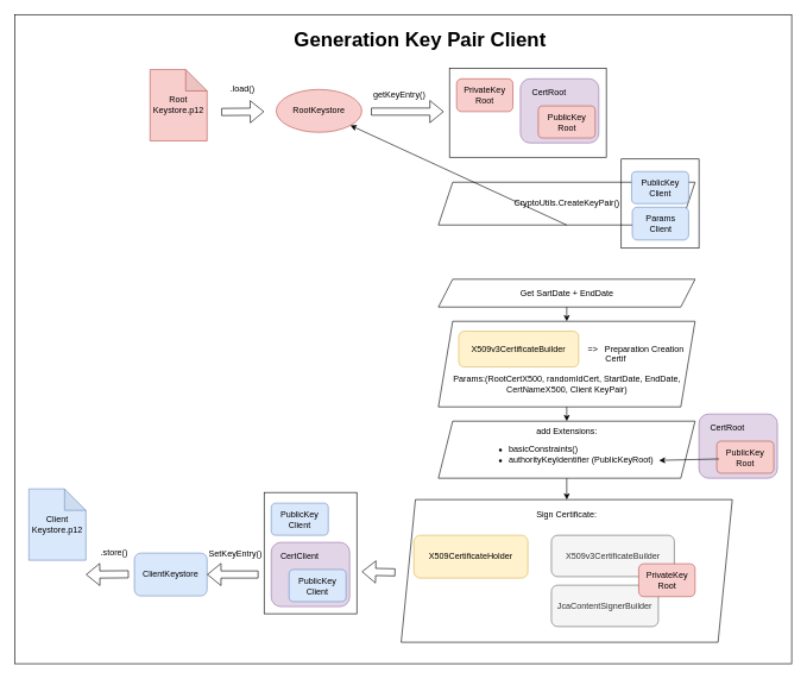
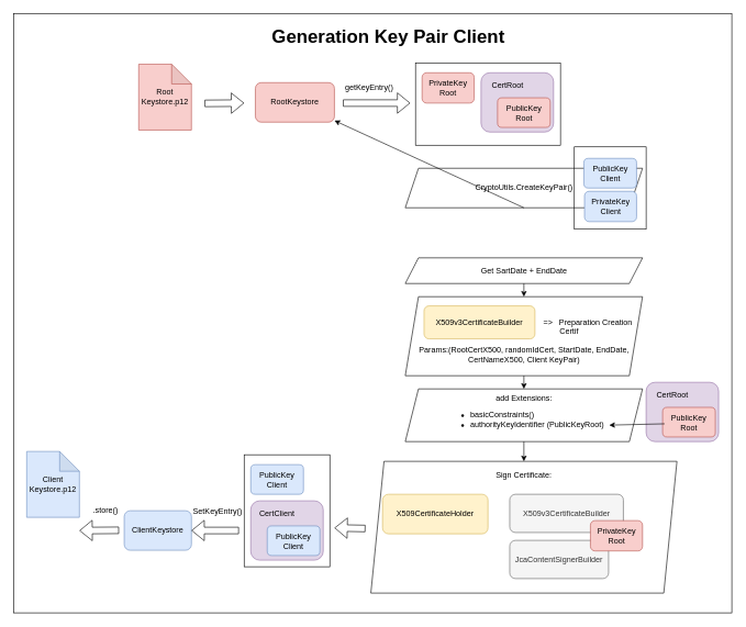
- <mxCell id="50" value=".load()" style="text;html=1;strokeColor=none;fillColor=none;align=center;verticalAlign=middle;whiteSpace=wrap;rounded=0;" vertex="1" parent="2"><mxGeometry x="290" y="90" width="60" height="30" as="geometry" /></mxCell>
- <mxCell id="8" value="RootKeystore" style="ellipse;whiteSpace=wrap;html=1;fillColor=#f8cecc;strokeColor=#b85450;" vertex="1" parent="2"><mxGeometry x="367" y="105" width="120" height="60" as="geometry" /></mxCell>
+ <mxCell id="8" value="RootKeystore" style="rounded=1;whiteSpace=wrap;html=1;fillColor=#f8cecc;strokeColor=#b85450;" vertex="1" parent="2"><mxGeometry x="367" y="105" width="120" height="60" as="geometry" /></mxCell>
- <mxCell id="24" value="Params&lt;br&gt;Client" style="rounded=1;whiteSpace=wrap;html=1;fillColor=#dae8fc;strokeColor=#6c8ebf;" vertex="1" parent="2"><mxGeometry x="866.5" y="270" width="79" height="46" as="geometry" /></mxCell>
+ <mxCell id="24" value="PrivateKey&lt;br&gt;Client" style="rounded=1;whiteSpace=wrap;html=1;fillColor=#dae8fc;strokeColor=#6c8ebf;" vertex="1" parent="2"><mxGeometry x="866.5" y="270" width="79" height="46" as="geometry" /></mxCell>
